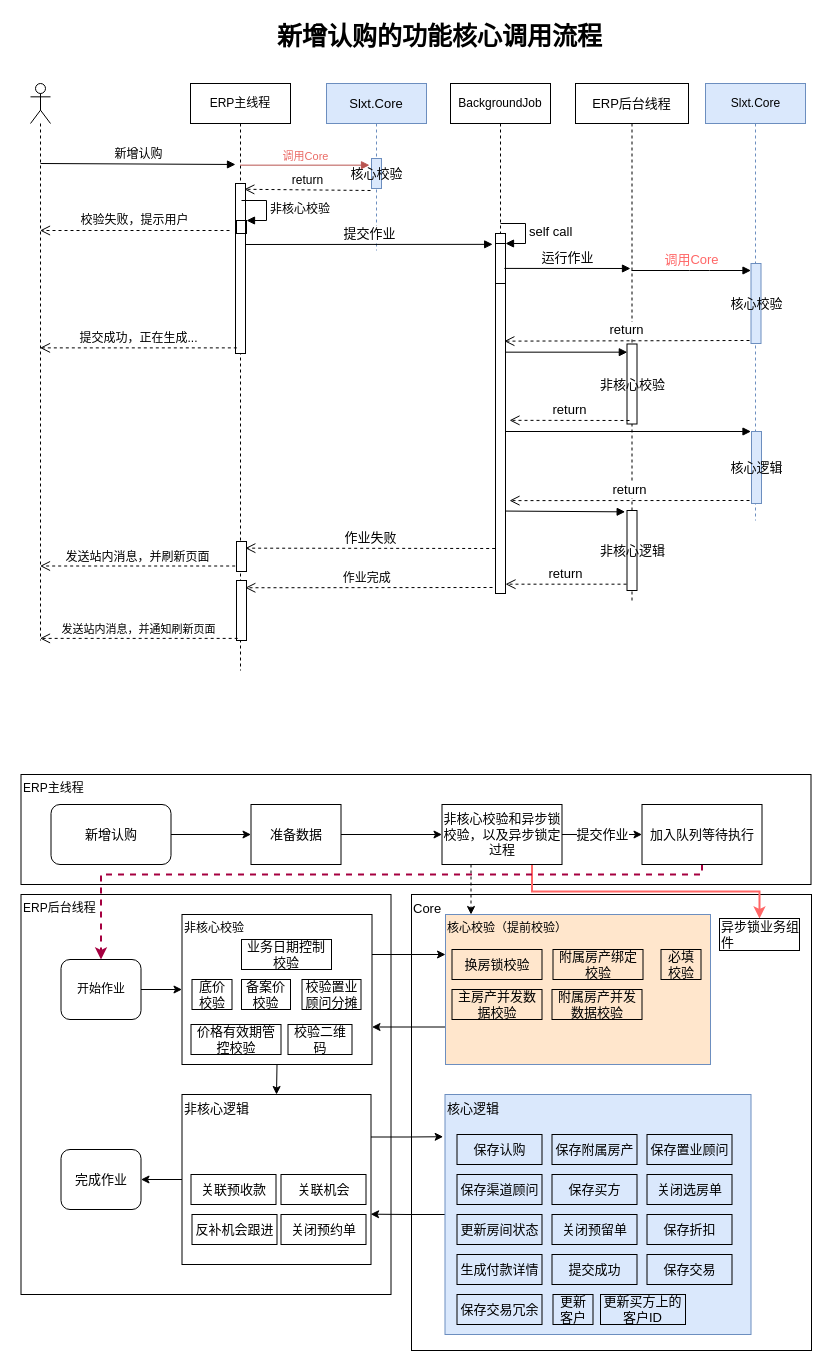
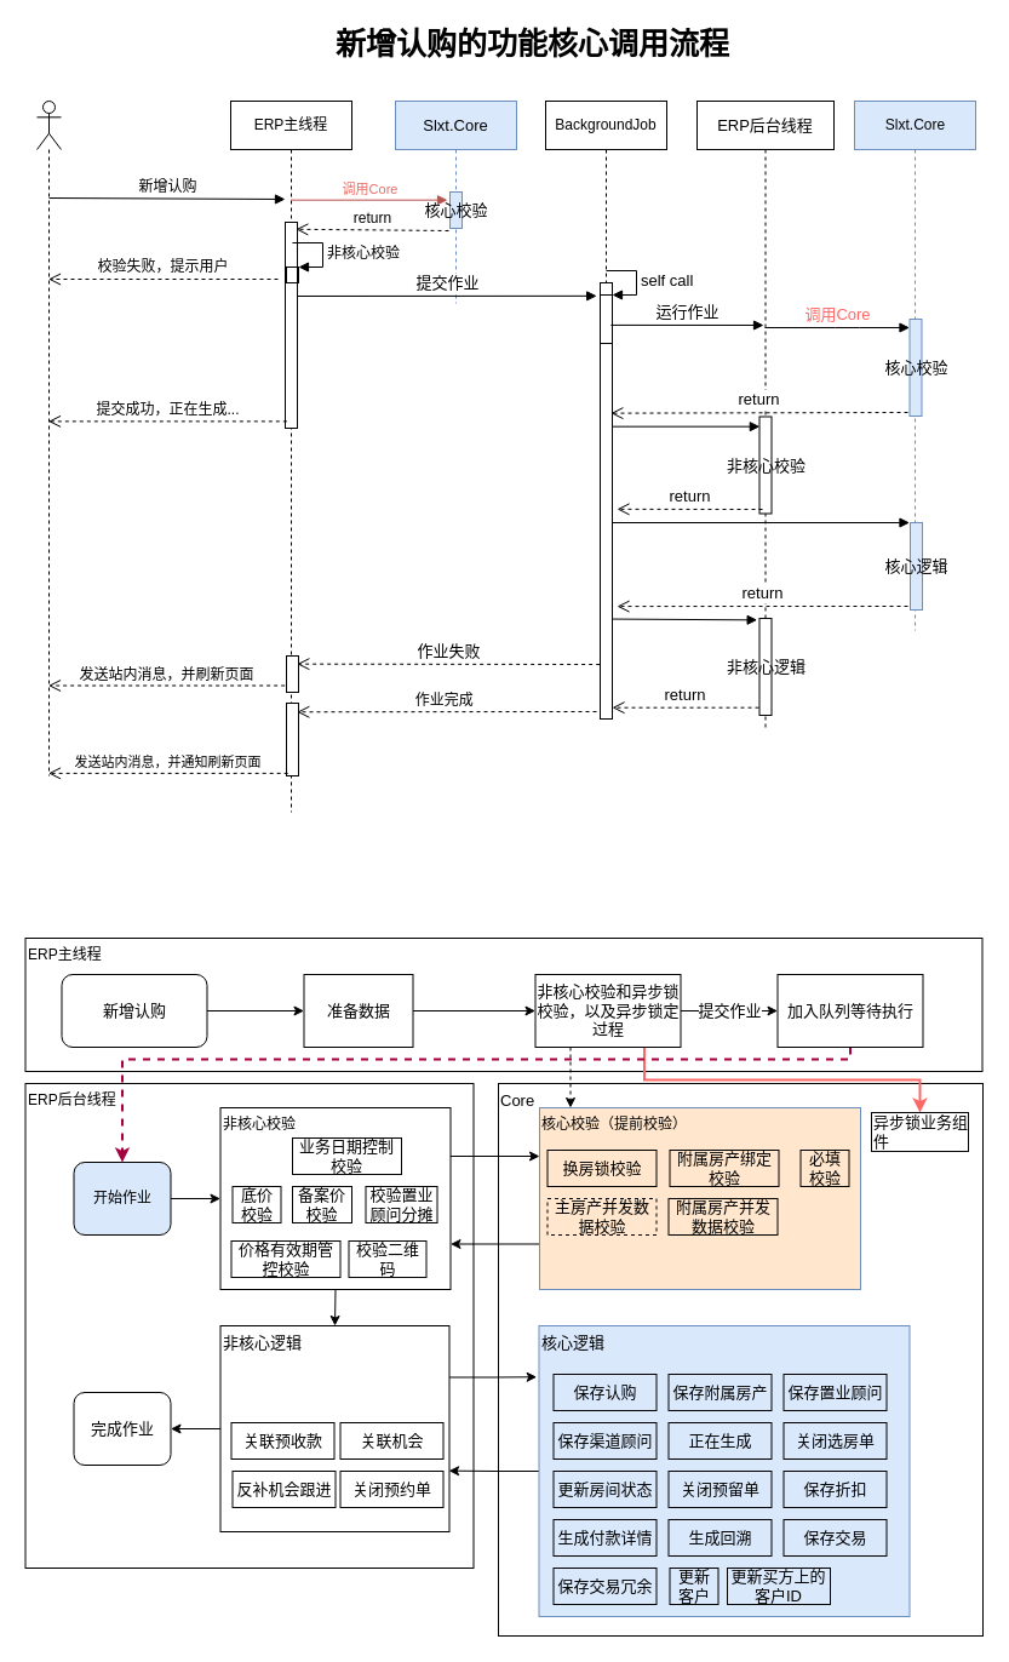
- <mxCell id="35" value="开始作业" style="rounded=1;whiteSpace=wrap;html=1;labelBackgroundColor=none;fontSize=12;fontColor=#000000;" vertex="1" parent="1"><mxGeometry x="60.5" y="959" width="80" height="60" as="geometry" /></mxCell>
+ <mxCell id="35" value="开始作业" style="rounded=1;whiteSpace=wrap;html=1;labelBackgroundColor=none;fontSize=12;fontColor=#000000;fillColor=#dae8fc;" vertex="1" parent="1"><mxGeometry x="60.5" y="959" width="80" height="60" as="geometry" /></mxCell>
- <mxCell id="61" value="主房产并发数据校验" style="rounded=0;whiteSpace=wrap;html=1;labelBackgroundColor=none;fillColor=none;fontSize=13;fontColor=#000000;align=center;" vertex="1" parent="1"><mxGeometry x="451.5" y="989" width="90" height="30" as="geometry" /></mxCell>
+ <mxCell id="61" value="主房产并发数据校验" style="rounded=0;whiteSpace=wrap;html=1;labelBackgroundColor=none;fillColor=none;fontSize=13;fontColor=#000000;align=center;dashed=1;" vertex="1" parent="1"><mxGeometry x="451.5" y="989" width="90" height="30" as="geometry" /></mxCell>
- <mxCell id="83" value="保存买方" style="rounded=0;whiteSpace=wrap;html=1;labelBackgroundColor=none;fillColor=none;fontSize=13;fontColor=#000000;align=center;" vertex="1" parent="1"><mxGeometry x="551.5" y="1174" width="85" height="30" as="geometry" /></mxCell>
+ <mxCell id="83" value="正在生成" style="rounded=0;whiteSpace=wrap;html=1;labelBackgroundColor=none;fillColor=none;fontSize=13;fontColor=#000000;align=center;" vertex="1" parent="1"><mxGeometry x="551.5" y="1174" width="85" height="30" as="geometry" /></mxCell>
- <mxCell id="78" value="提交成功" style="rounded=0;whiteSpace=wrap;html=1;labelBackgroundColor=none;fillColor=none;fontSize=13;fontColor=#000000;align=center;" vertex="1" parent="1"><mxGeometry x="551.5" y="1254" width="85" height="30" as="geometry" /></mxCell>
+ <mxCell id="78" value="生成回溯" style="rounded=0;whiteSpace=wrap;html=1;labelBackgroundColor=none;fillColor=none;fontSize=13;fontColor=#000000;align=center;" vertex="1" parent="1"><mxGeometry x="551.5" y="1254" width="85" height="30" as="geometry" /></mxCell>
